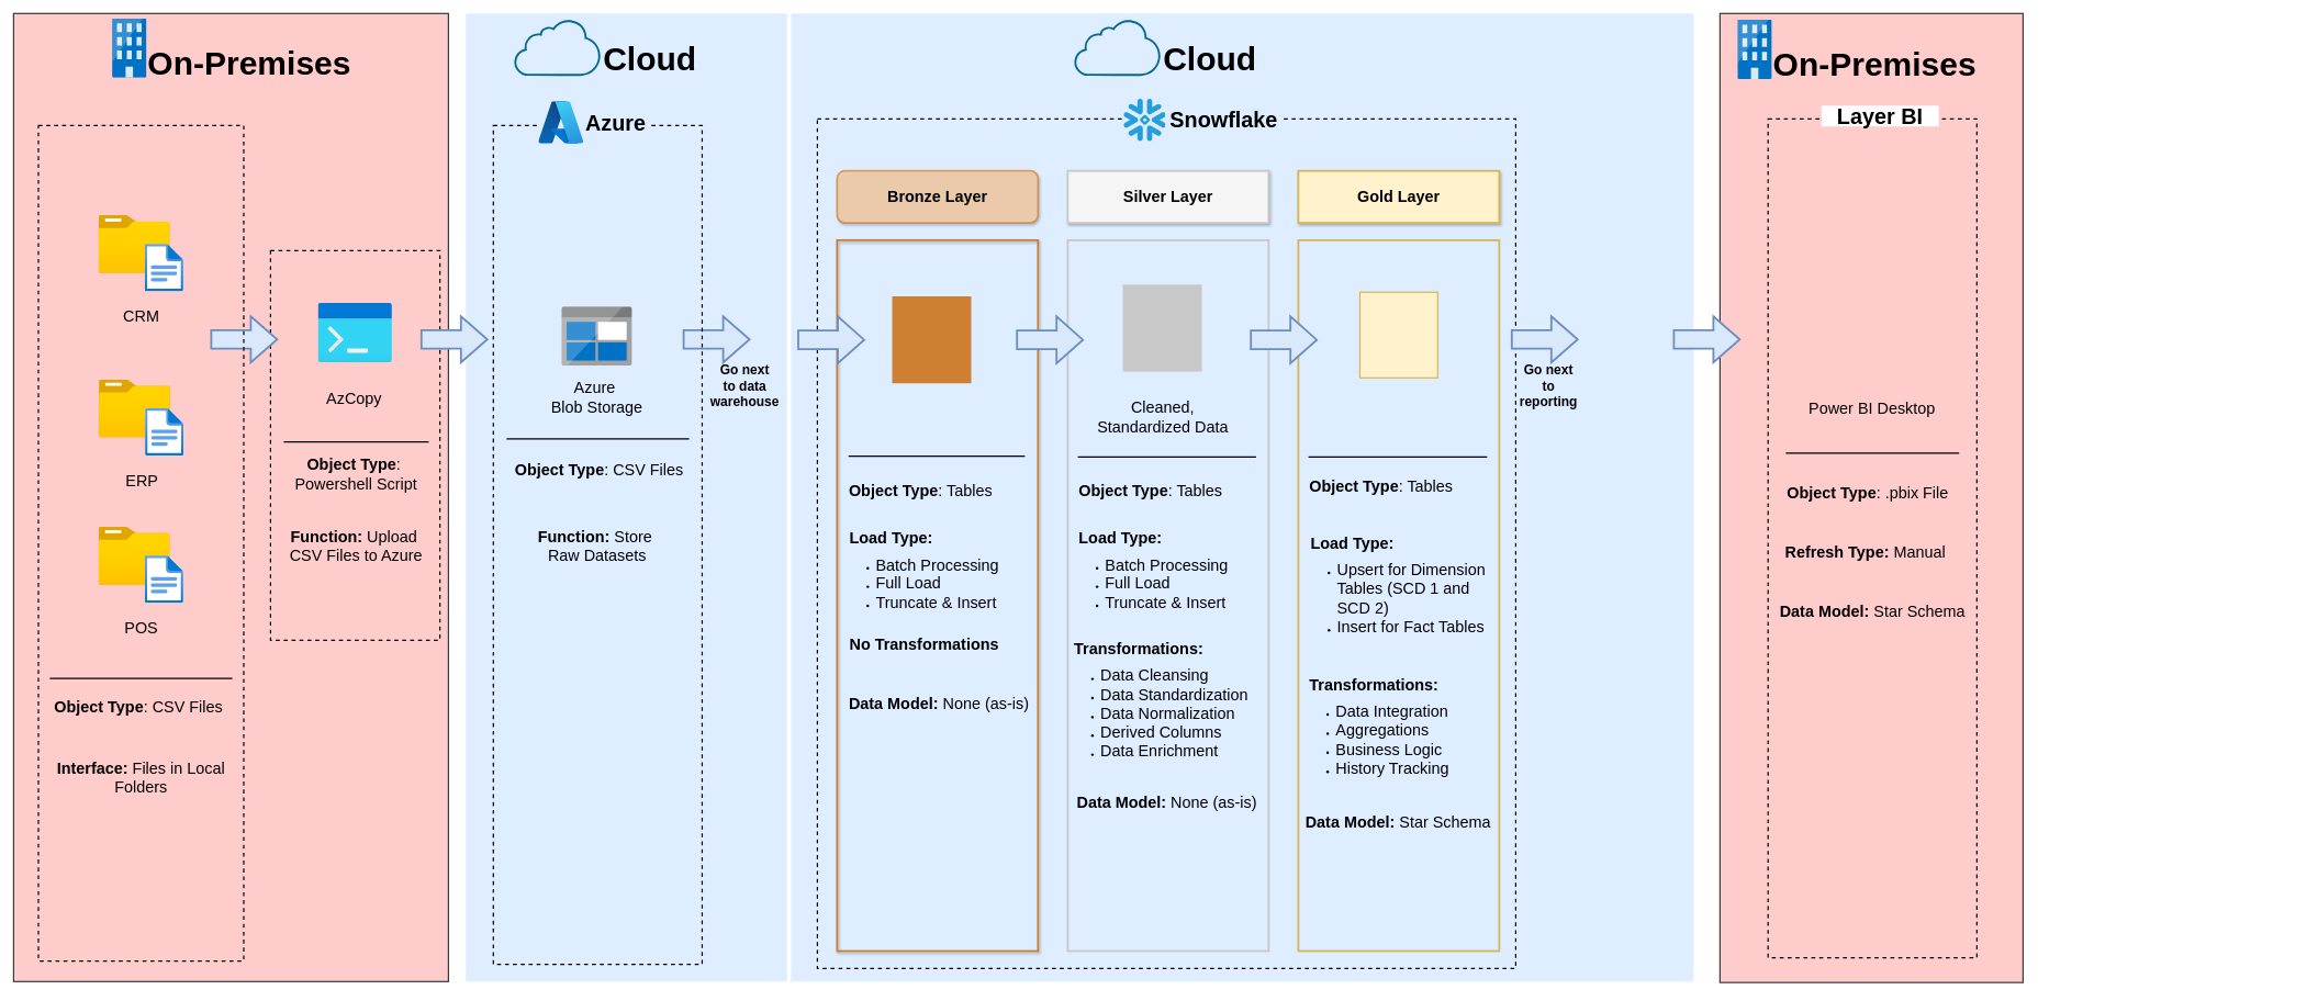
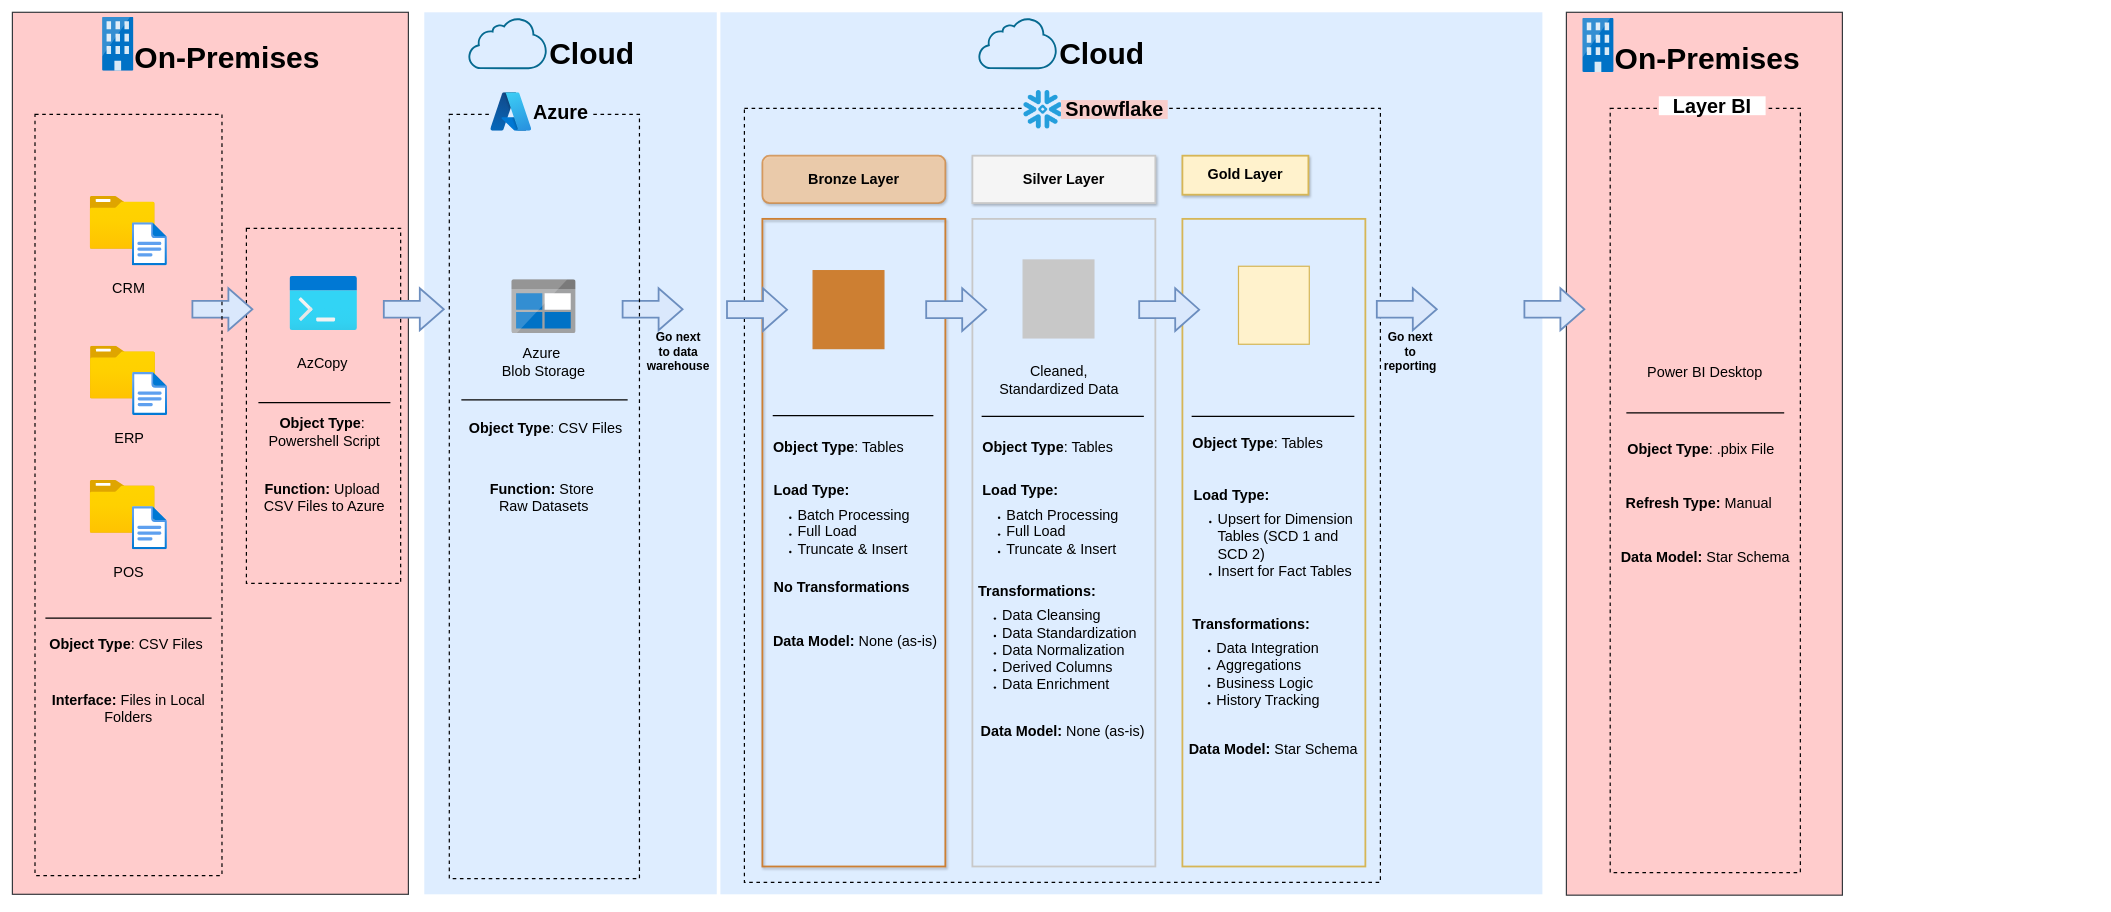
- <mxCell id="85" value="&lt;font style=&quot;font-size: 33px;&quot;&gt;&lt;b style=&quot;&quot;&gt;Snowflake&lt;/b&gt;&lt;/font&gt;" style="rounded=0;whiteSpace=wrap;html=1;fillColor=#DEEDFF;strokeColor=none;labelBackgroundColor=none;" parent="83" vertex="1"><mxGeometry x="62" y="16.27" width="178" height="31.45" as="geometry" /></mxCell>
+ <mxCell id="85" value="&lt;font style=&quot;font-size: 33px;&quot;&gt;&lt;b style=&quot;&quot;&gt;Snowflake&lt;/b&gt;&lt;/font&gt;" style="rounded=0;whiteSpace=wrap;html=1;fillColor=#f8cecc;strokeColor=none;labelBackgroundColor=none;" parent="83" vertex="1"><mxGeometry x="62" y="16.27" width="178" height="31.45" as="geometry" /></mxCell>
- <mxCell id="5" value="&lt;b&gt;&lt;font style=&quot;font-size: 24px;&quot;&gt;Gold Layer&lt;/font&gt;&lt;/b&gt;" style="rounded=0;whiteSpace=wrap;html=1;fillColor=#fff2cc;strokeColor=#D6B656;strokeWidth=3;shadow=1;" parent="1" vertex="1"><mxGeometry x="1970.002" y="258.98" width="304.94" height="78.98" as="geometry" /></mxCell>
+ <mxCell id="5" value="&lt;b&gt;&lt;font style=&quot;font-size: 24px;&quot;&gt;Gold Layer&lt;/font&gt;&lt;/b&gt;" style="rounded=0;whiteSpace=wrap;html=1;fillColor=#fff2cc;strokeColor=#D6B656;strokeWidth=3;shadow=1;" parent="1" vertex="1"><mxGeometry x="1970.002" y="258.98" width="210" height="65" as="geometry" /></mxCell>
